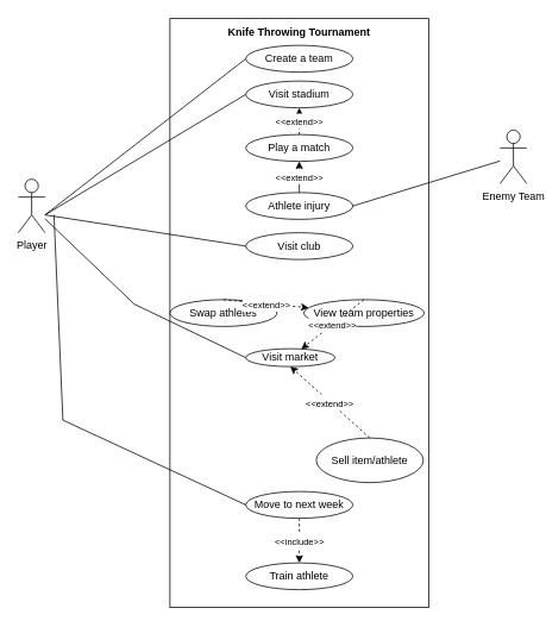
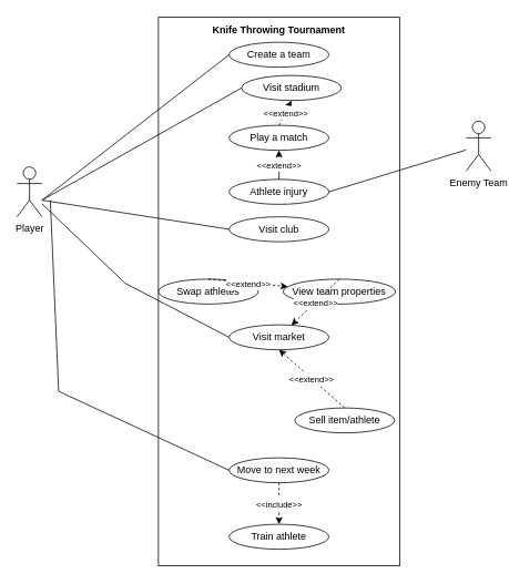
- <mxCell id="10" value="Visit stadium" style="ellipse;whiteSpace=wrap;html=1;" vertex="1" parent="1"><mxGeometry x="275" y="90" width="120" height="30" as="geometry" /></mxCell>
+ <mxCell id="10" value="Visit stadium" style="ellipse;whiteSpace=wrap;html=1;" vertex="1" parent="1"><mxGeometry x="290" y="90" width="120" height="30" as="geometry" /></mxCell>
- <mxCell id="11" value="Visit market" style="ellipse;whiteSpace=wrap;html=1;" vertex="1" parent="1"><mxGeometry x="275" y="390" width="100" height="20" as="geometry" /></mxCell>
+ <mxCell id="11" value="Visit market" style="ellipse;whiteSpace=wrap;html=1;" vertex="1" parent="1"><mxGeometry x="275" y="390" width="120" height="30" as="geometry" /></mxCell>
- <mxCell id="12" value="Sell item/athlete" style="ellipse;whiteSpace=wrap;html=1;" vertex="1" parent="1"><mxGeometry x="354" y="490" width="120" height="50" as="geometry" /></mxCell>
+ <mxCell id="12" value="Sell item/athlete" style="ellipse;whiteSpace=wrap;html=1;" vertex="1" parent="1"><mxGeometry x="354" y="490" width="120" height="30" as="geometry" /></mxCell>
